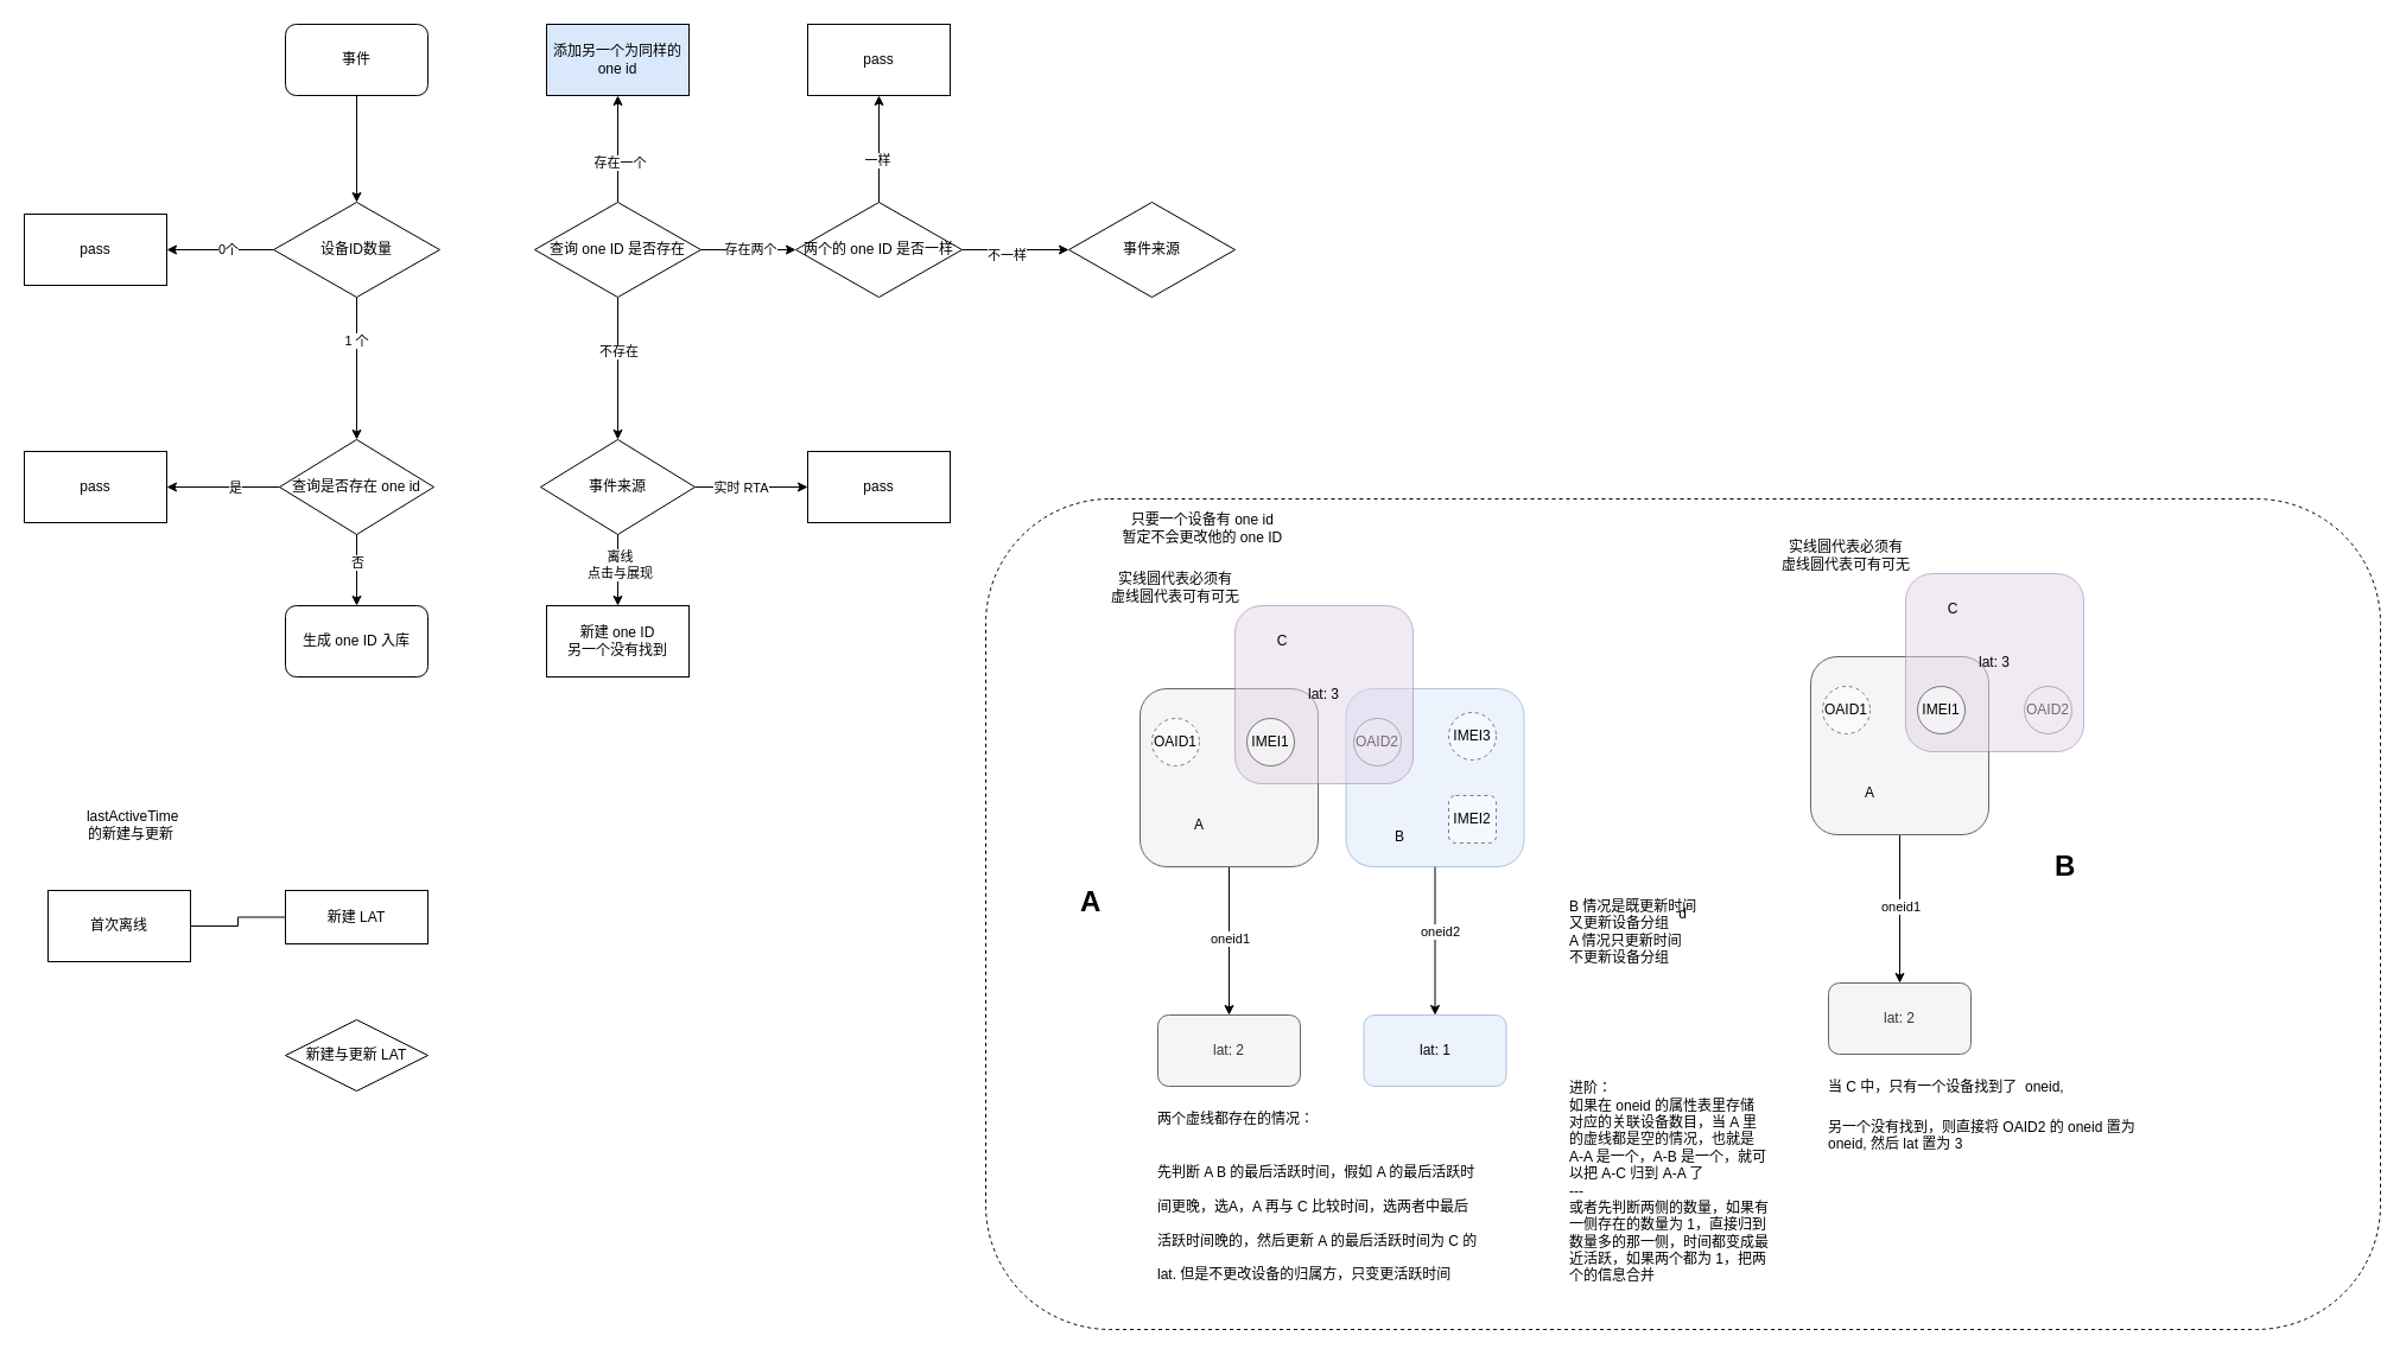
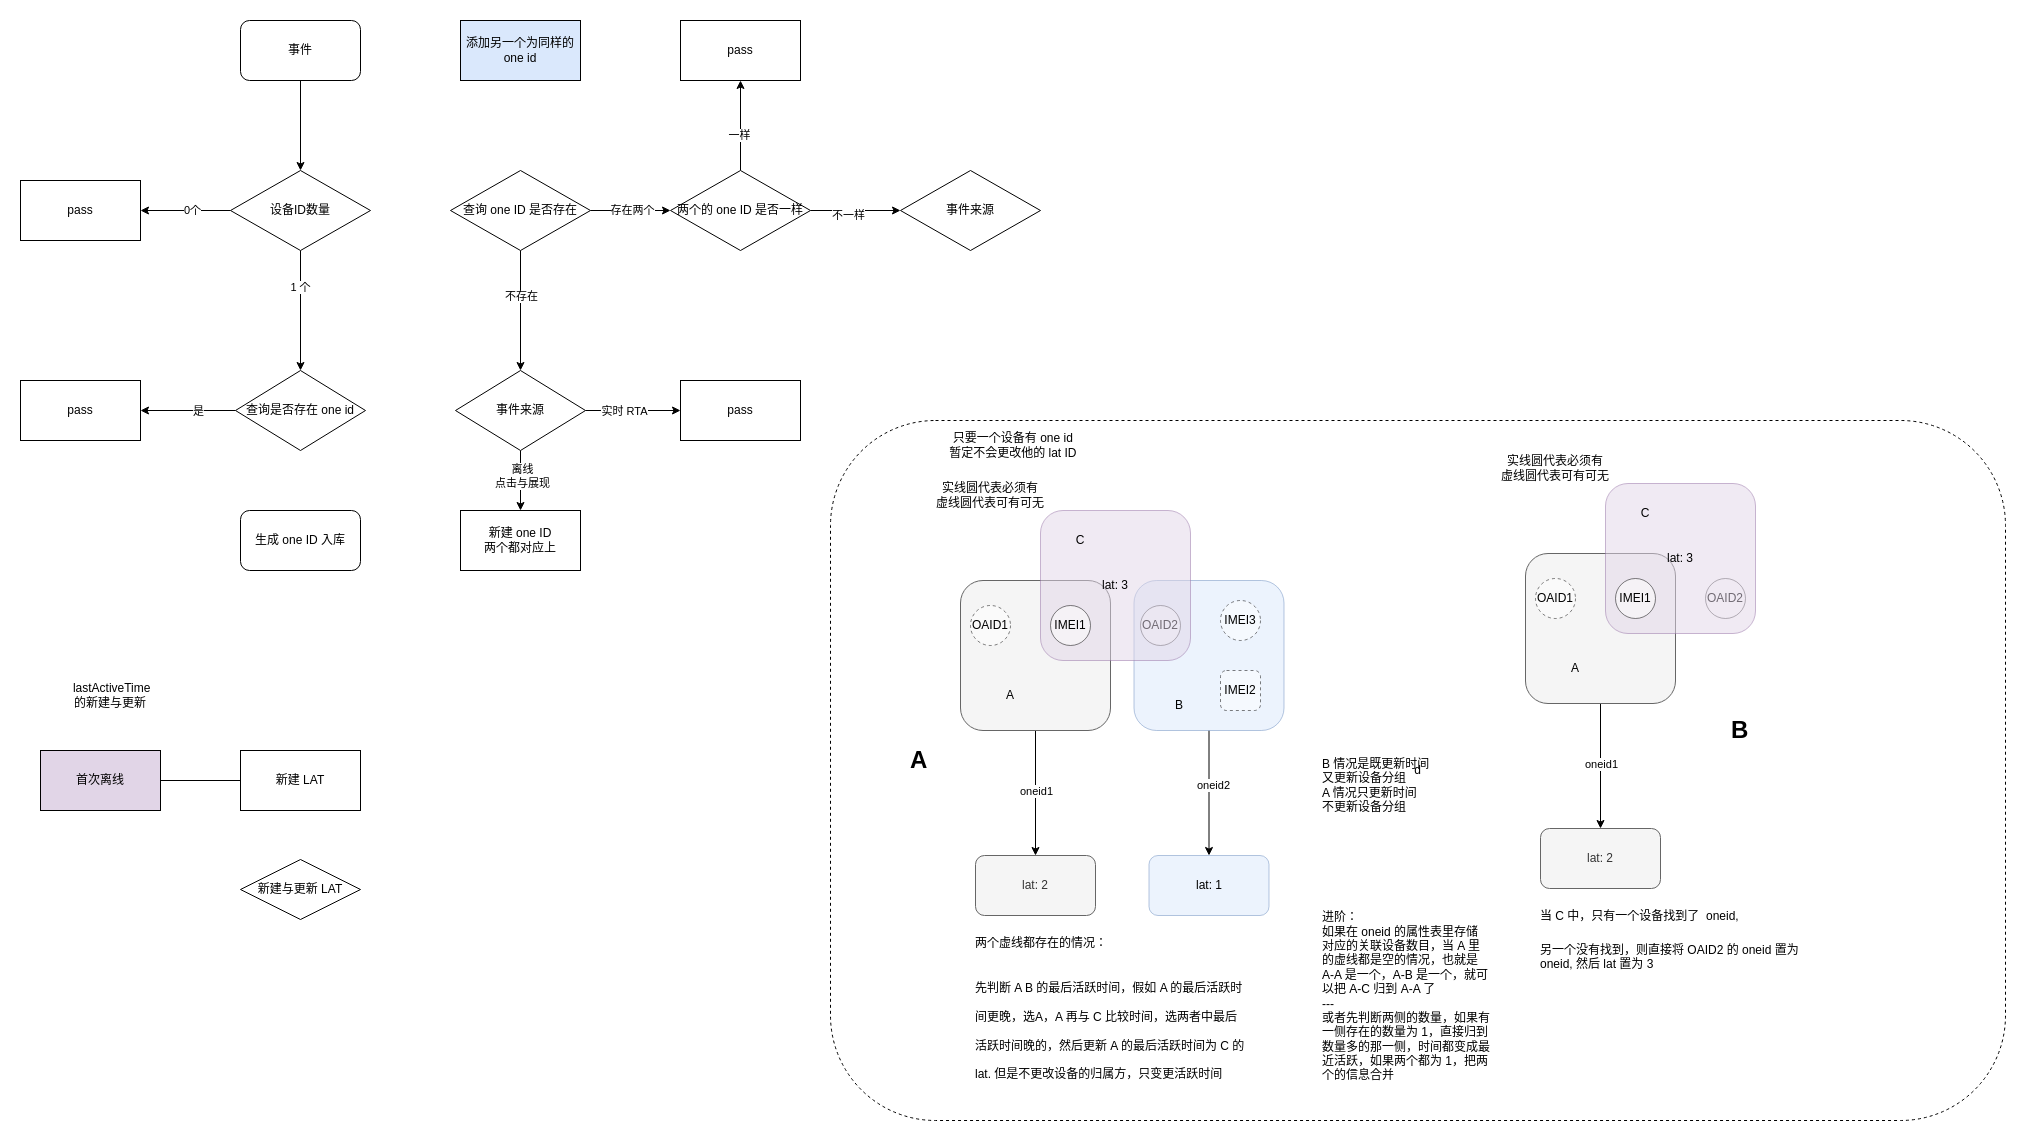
- <mxCell id="23" value="" style="edgeStyle=orthogonalEdgeStyle;rounded=0;orthogonalLoop=1;jettySize=auto;html=1;" parent="1" source="29" target="30" edge="1"><mxGeometry relative="1" as="geometry" /></mxCell>
- <mxCell id="24" value="存在一个" style="edgeLabel;html=1;align=center;verticalAlign=middle;resizable=0;points=[];" parent="23" vertex="1" connectable="0"><mxGeometry x="-0.244" y="-1" relative="1" as="geometry"><mxPoint as="offset" /></mxGeometry></mxCell>
- <mxCell id="63" value="只要一个设备有 one id&amp;nbsp;&lt;br&gt;暂定不会更改他的 one ID&amp;nbsp;" style="text;html=1;strokeColor=none;fillColor=none;align=center;verticalAlign=middle;whiteSpace=wrap;rounded=0;dashed=1;" vertex="1" parent="1"><mxGeometry x="934" y="430" width="161" height="30" as="geometry" /></mxCell>
+ <mxCell id="63" value="只要一个设备有 one id&amp;nbsp;&lt;br&gt;暂定不会更改他的 lat ID&amp;nbsp;" style="text;html=1;strokeColor=none;fillColor=none;align=center;verticalAlign=middle;whiteSpace=wrap;rounded=0;dashed=1;" vertex="1" parent="1"><mxGeometry x="934" y="430" width="161" height="30" as="geometry" /></mxCell>
- <mxCell id="16" value="" style="edgeStyle=orthogonalEdgeStyle;rounded=0;orthogonalLoop=1;jettySize=auto;html=1;" parent="1" source="20" target="21" edge="1"><mxGeometry relative="1" as="geometry" /></mxCell>
- <mxCell id="17" value="否" style="edgeLabel;html=1;align=center;verticalAlign=middle;resizable=0;points=[];" parent="16" vertex="1" connectable="0"><mxGeometry x="-0.222" relative="1" as="geometry"><mxPoint as="offset" /></mxGeometry></mxCell>
- <mxCell id="42" value="新建 one ID&lt;br&gt;另一个没有找到" style="whiteSpace=wrap;html=1;" parent="1" vertex="1"><mxGeometry x="460" y="510" width="120" height="60" as="geometry" /></mxCell>
+ <mxCell id="42" value="新建 one ID&lt;br&gt;两个都对应上" style="whiteSpace=wrap;html=1;" parent="1" vertex="1"><mxGeometry x="460" y="510" width="120" height="60" as="geometry" /></mxCell>
- <mxCell id="49" value="新建 LAT" style="whiteSpace=wrap;html=1;rounded=0;" vertex="1" parent="1"><mxGeometry x="240" y="750" width="120" height="45" as="geometry" /></mxCell>
+ <mxCell id="49" value="新建 LAT" style="whiteSpace=wrap;html=1;rounded=0;" vertex="1" parent="1"><mxGeometry x="240" y="750" width="120" height="60" as="geometry" /></mxCell>
- <mxCell id="48" value="首次离线" style="rounded=0;whiteSpace=wrap;html=1;" vertex="1" parent="1"><mxGeometry x="40" y="750" width="120" height="60" as="geometry" /></mxCell>
+ <mxCell id="48" value="首次离线" style="rounded=0;whiteSpace=wrap;html=1;fillColor=#e1d5e7;" vertex="1" parent="1"><mxGeometry x="40" y="750" width="120" height="60" as="geometry" /></mxCell>
